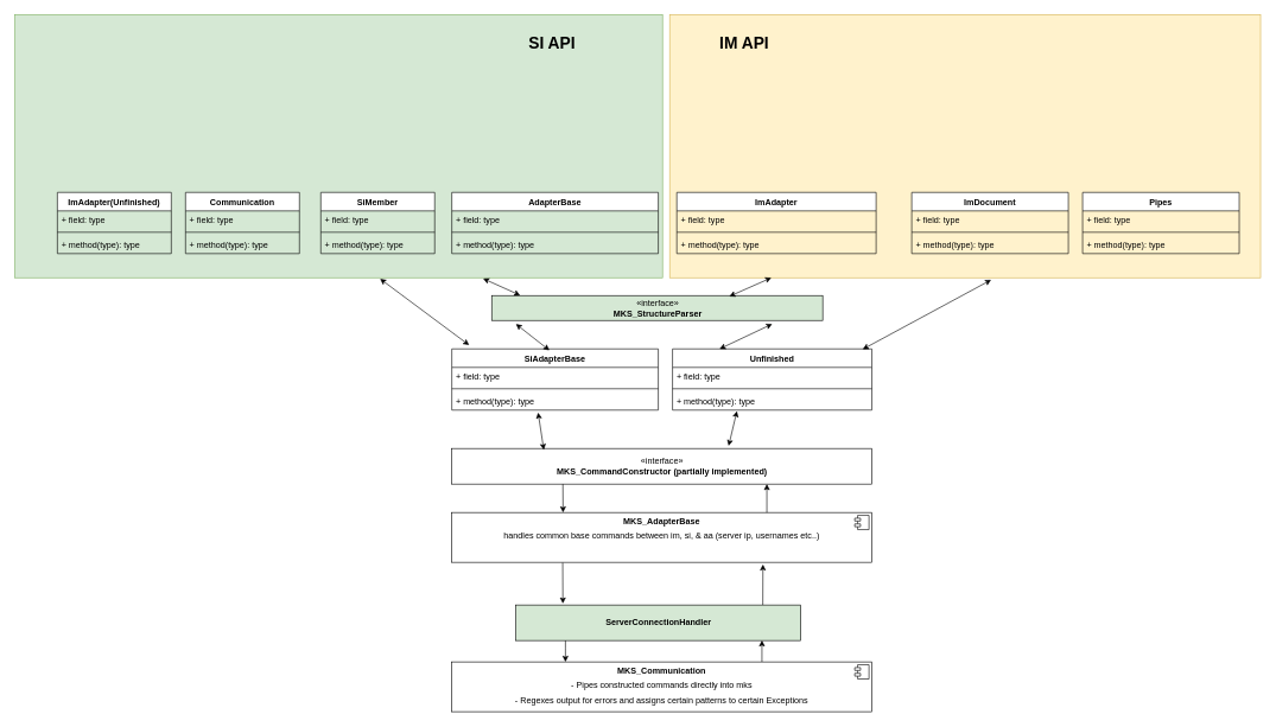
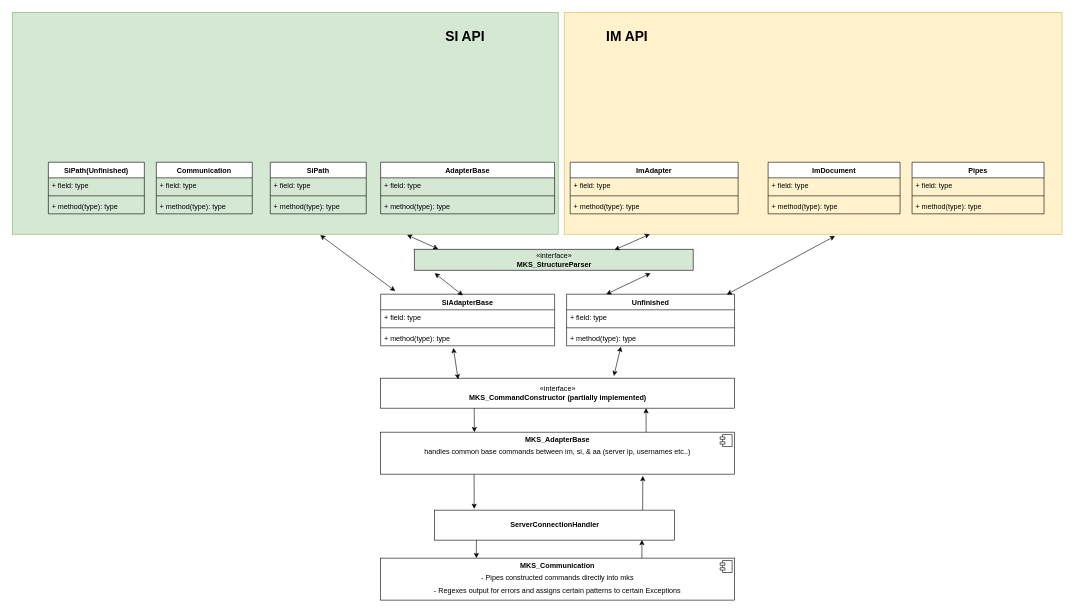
- <mxCell id="35" value="ImAdapter(Unfinished)" style="swimlane;fontStyle=1;align=center;verticalAlign=top;childLayout=stackLayout;horizontal=1;startSize=26;horizontalStack=0;resizeParent=1;resizeParentMax=0;resizeLast=0;collapsible=1;marginBottom=0;" parent="1" vertex="1"><mxGeometry x="80" y="270" width="160" height="86" as="geometry" /></mxCell>
+ <mxCell id="35" value="SiPath(Unfinished)" style="swimlane;fontStyle=1;align=center;verticalAlign=top;childLayout=stackLayout;horizontal=1;startSize=26;horizontalStack=0;resizeParent=1;resizeParentMax=0;resizeLast=0;collapsible=1;marginBottom=0;" parent="1" vertex="1"><mxGeometry x="80" y="270" width="160" height="86" as="geometry" /></mxCell>
- <mxCell id="27" value="SiMember" style="swimlane;fontStyle=1;align=center;verticalAlign=top;childLayout=stackLayout;horizontal=1;startSize=26;horizontalStack=0;resizeParent=1;resizeParentMax=0;resizeLast=0;collapsible=1;marginBottom=0;" parent="1" vertex="1"><mxGeometry x="450" y="270" width="160" height="86" as="geometry" /></mxCell>
+ <mxCell id="27" value="SiPath" style="swimlane;fontStyle=1;align=center;verticalAlign=top;childLayout=stackLayout;horizontal=1;startSize=26;horizontalStack=0;resizeParent=1;resizeParentMax=0;resizeLast=0;collapsible=1;marginBottom=0;" parent="1" vertex="1"><mxGeometry x="450" y="270" width="160" height="86" as="geometry" /></mxCell>
- <mxCell id="49" value="&lt;b&gt;ServerConnectionHandler&lt;/b&gt;" style="html=1;fillColor=#d5e8d4;" parent="1" vertex="1"><mxGeometry x="724" y="850" width="400" height="50" as="geometry" /></mxCell>
+ <mxCell id="49" value="&lt;b&gt;ServerConnectionHandler&lt;/b&gt;" style="html=1;" parent="1" vertex="1"><mxGeometry x="724" y="850" width="400" height="50" as="geometry" /></mxCell>
